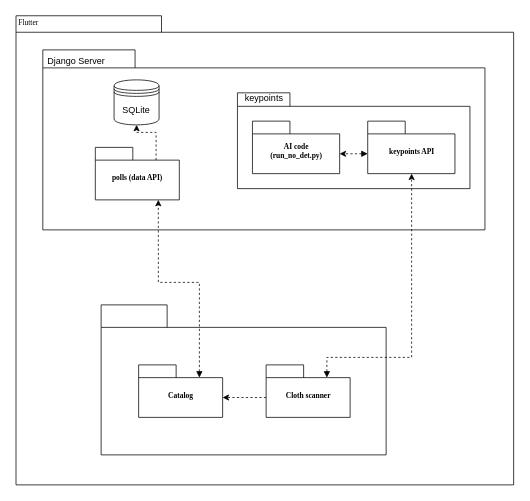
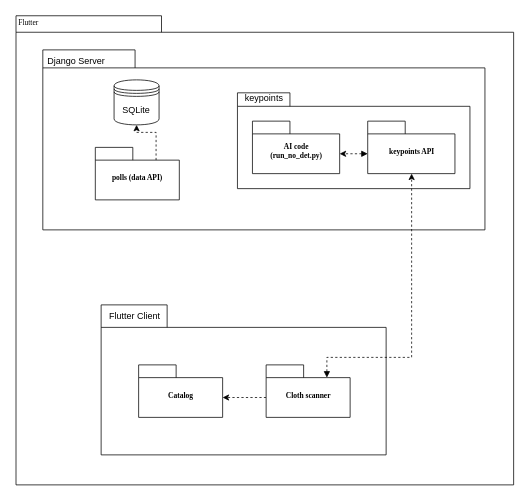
- <mxCell id="23" style="edgeStyle=orthogonalEdgeStyle;rounded=0;orthogonalLoop=1;jettySize=auto;html=1;exitX=0;exitY=0;exitDx=81;exitDy=17;exitPerimeter=0;entryX=0.75;entryY=1;entryDx=0;entryDy=0;entryPerimeter=0;dashed=1;startArrow=block;startFill=1;" edge="1" parent="1" source="21" target="7"><mxGeometry relative="1" as="geometry" /></mxCell>
+ <mxCell id="18" value="Flutter Client" style="text;strokeColor=none;align=center;fillColor=none;html=1;verticalAlign=middle;whiteSpace=wrap;rounded=0;movable=1;resizable=1;rotatable=1;deletable=1;editable=1;locked=0;connectable=1;" vertex="1" parent="16"><mxGeometry width="90" height="30" as="geometry" /></mxCell>
